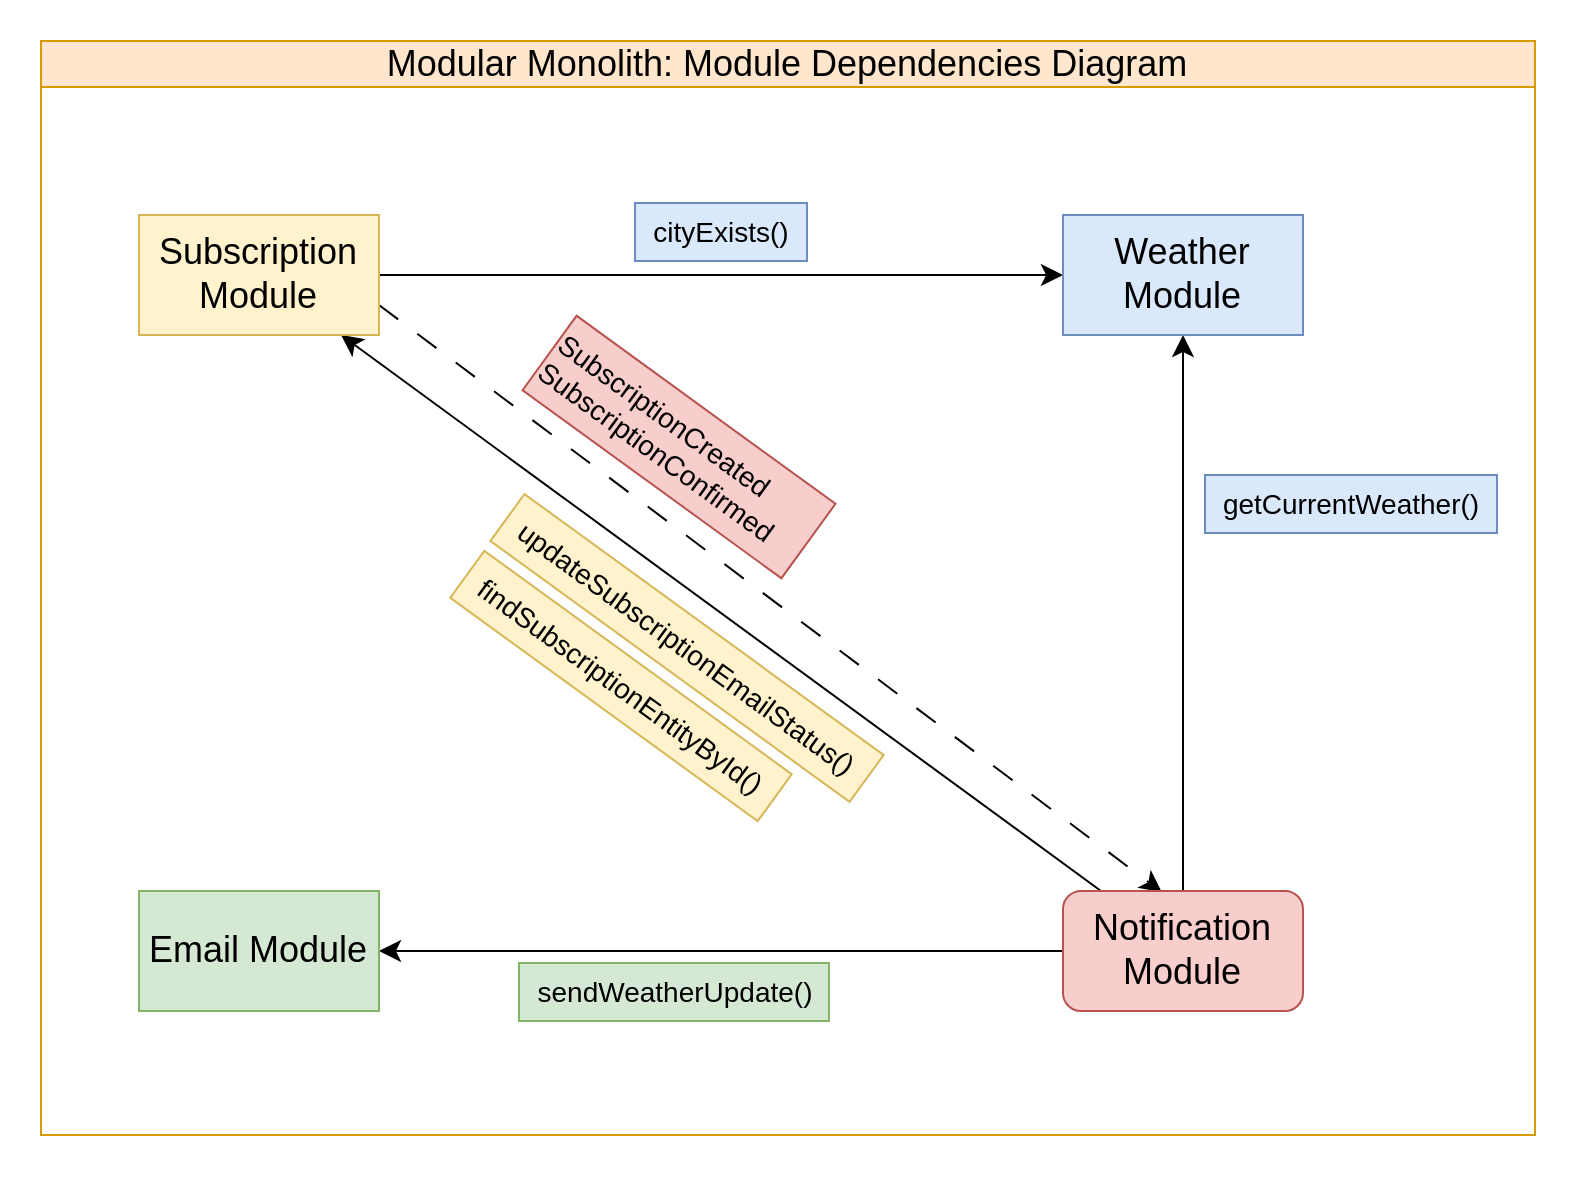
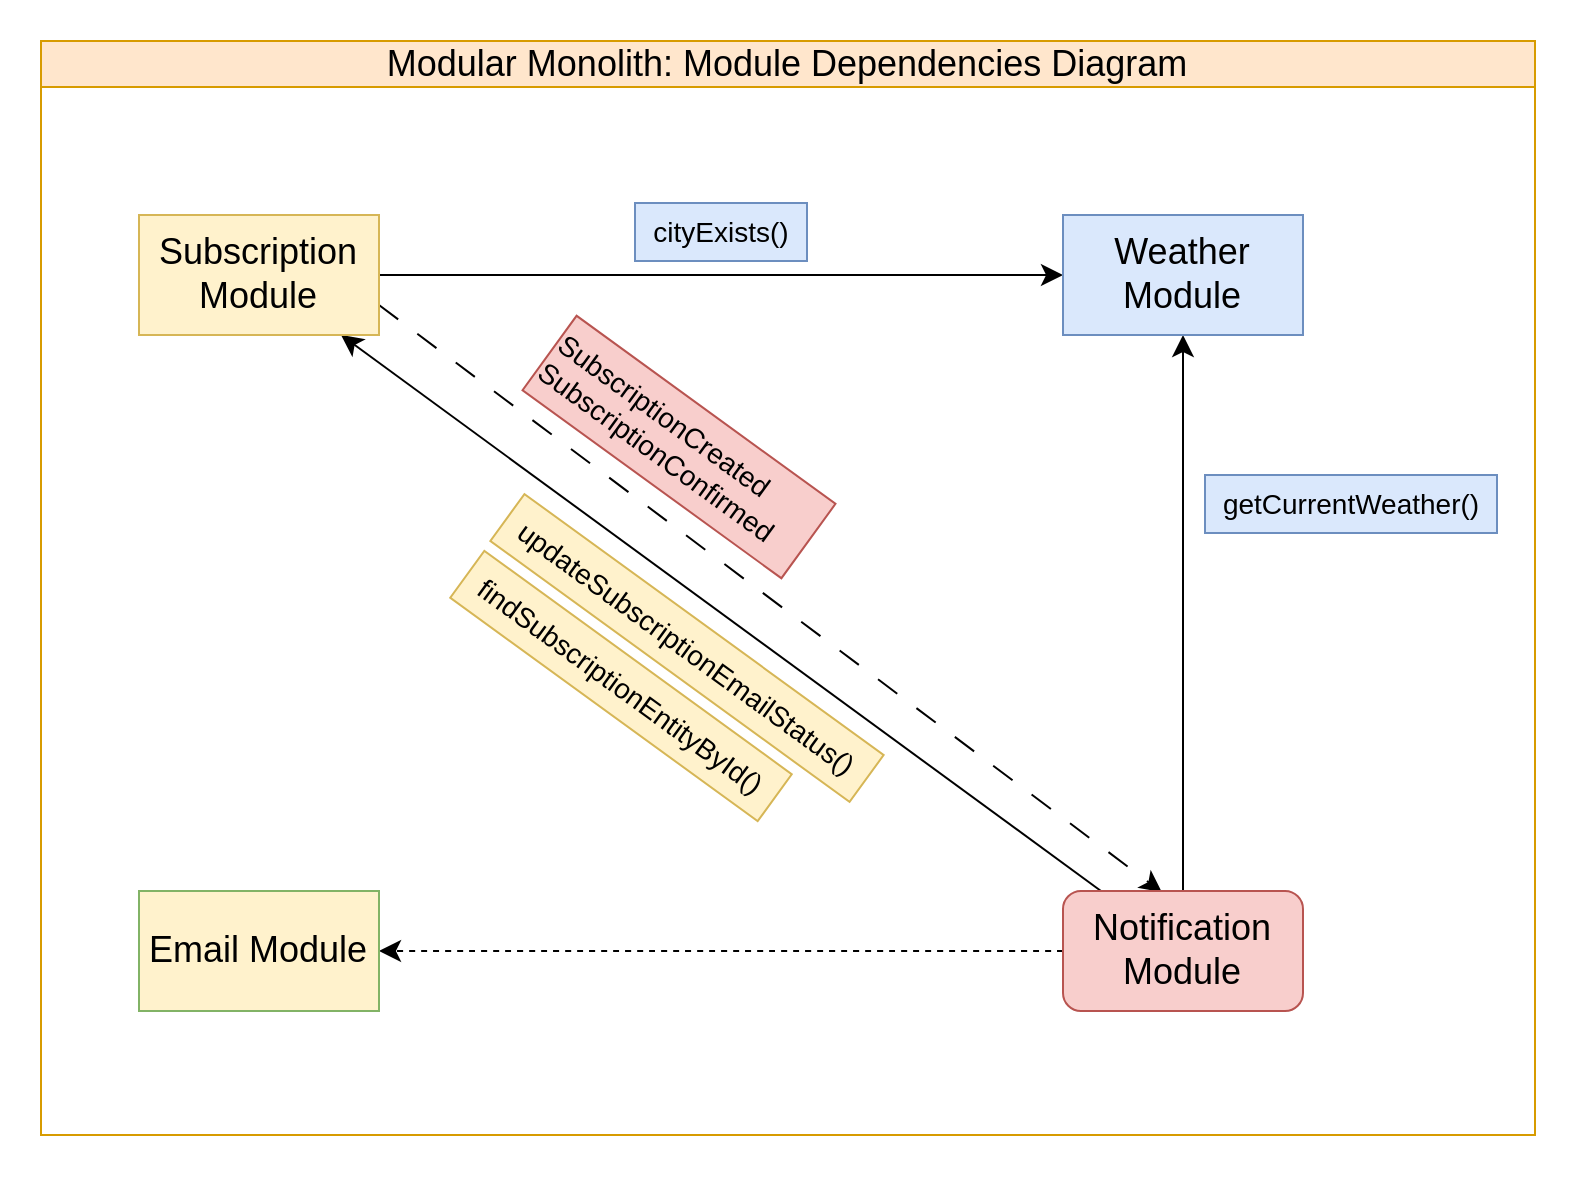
- <mxCell id="14" value="Email Module" style="rounded=0;whiteSpace=wrap;html=1;fontSize=18;fillColor=#d5e8d4;strokeColor=#82b366;" vertex="1" parent="2"><mxGeometry x="49" y="425" width="120" height="60" as="geometry" /></mxCell>
+ <mxCell id="14" value="Email Module" style="rounded=0;whiteSpace=wrap;html=1;fontSize=18;fillColor=#fff2cc;strokeColor=#82b366;" vertex="1" parent="2"><mxGeometry x="49" y="425" width="120" height="60" as="geometry" /></mxCell>
- <mxCell id="7" style="edgeStyle=none;curved=1;rounded=0;orthogonalLoop=1;jettySize=auto;html=1;fontSize=12;startSize=8;endSize=8;" edge="1" parent="2" source="16" target="14"><mxGeometry relative="1" as="geometry" /></mxCell>
+ <mxCell id="7" style="edgeStyle=none;curved=1;rounded=0;orthogonalLoop=1;jettySize=auto;html=1;fontSize=12;startSize=8;endSize=8;dashed=1;" edge="1" parent="2" source="16" target="14"><mxGeometry relative="1" as="geometry" /></mxCell>
- <mxCell id="15" value="sendWeatherUpdate()" style="text;html=1;align=center;verticalAlign=middle;resizable=0;points=[];autosize=1;strokeColor=#82b366;fillColor=#d5e8d4;fontSize=14;" vertex="1" parent="2"><mxGeometry x="239" y="461" width="155" height="29" as="geometry" /></mxCell>
